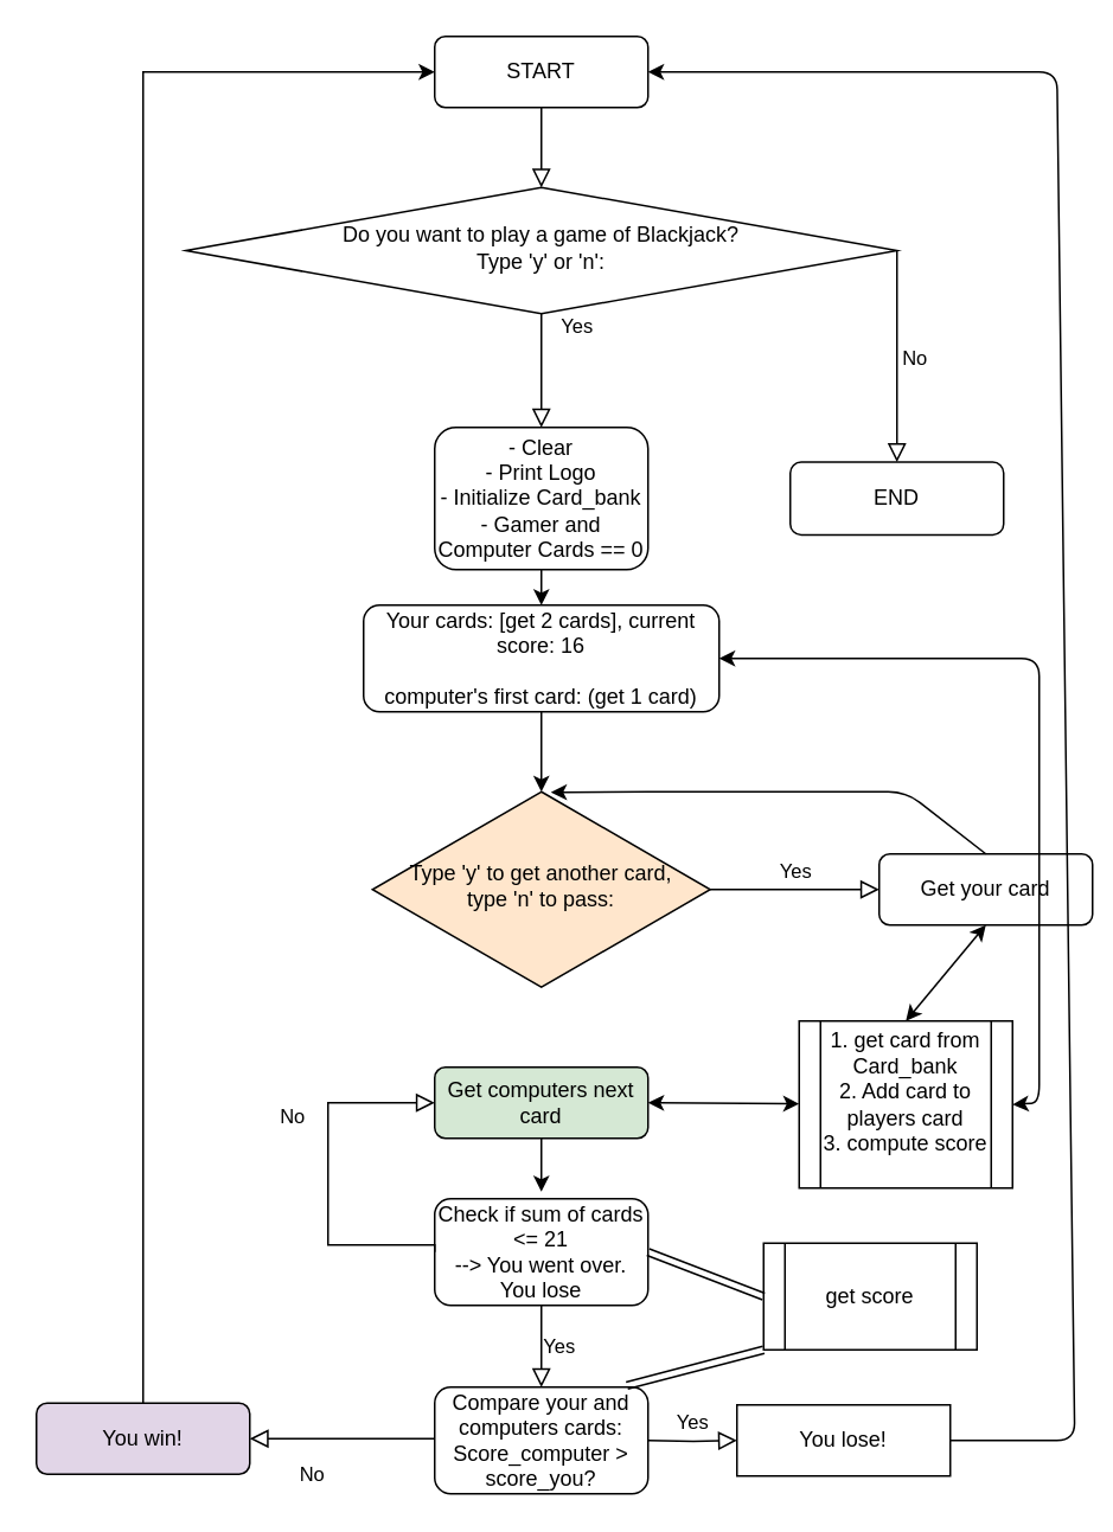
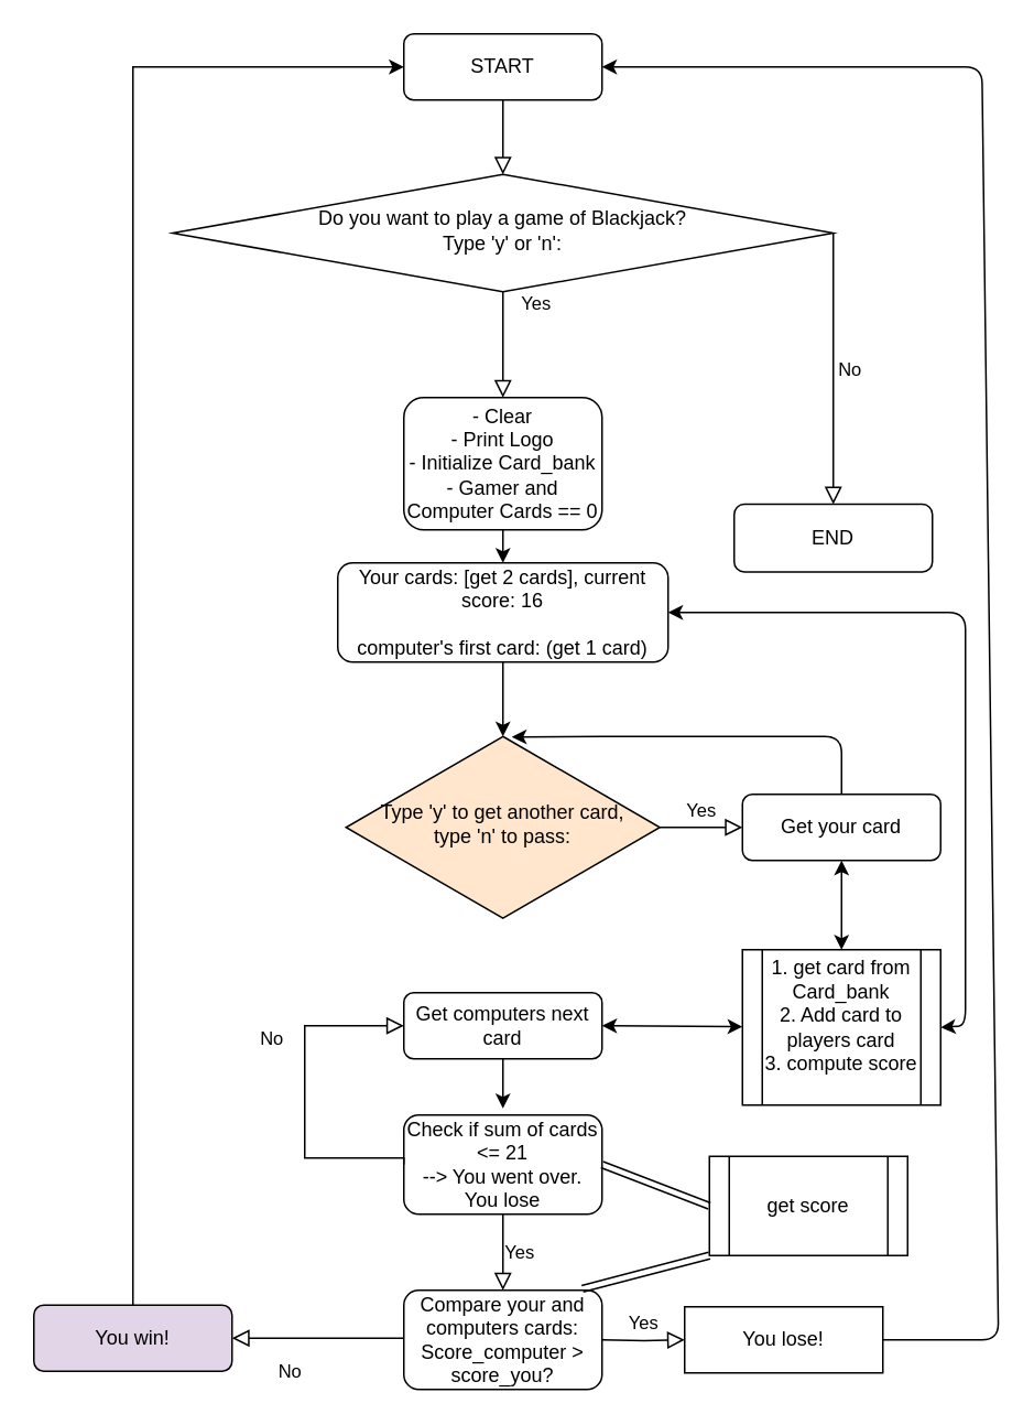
- <mxCell id="7" value="END" style="rounded=1;whiteSpace=wrap;html=1;fontSize=12;glass=0;strokeWidth=1;shadow=0;" parent="1" vertex="1"><mxGeometry x="444" y="259.5" width="120" height="41" as="geometry" /></mxCell>
+ <mxCell id="7" value="END" style="rounded=1;whiteSpace=wrap;html=1;fontSize=12;glass=0;strokeWidth=1;shadow=0;" parent="1" vertex="1"><mxGeometry x="444" y="304.5" width="120" height="41" as="geometry" /></mxCell>
- <mxCell id="11" value="Get your card" style="rounded=1;whiteSpace=wrap;html=1;fontSize=12;glass=0;strokeWidth=1;shadow=0;" parent="1" vertex="1"><mxGeometry x="494" y="480" width="120" height="40" as="geometry" /></mxCell>
+ <mxCell id="11" value="Get your card" style="rounded=1;whiteSpace=wrap;html=1;fontSize=12;glass=0;strokeWidth=1;shadow=0;" parent="1" vertex="1"><mxGeometry x="449" y="480" width="120" height="40" as="geometry" /></mxCell>
- <mxCell id="10" value="Get computers next card" style="rounded=1;whiteSpace=wrap;html=1;fontSize=12;glass=0;strokeWidth=1;shadow=0;fillColor=#d5e8d4;" parent="1" vertex="1"><mxGeometry x="244" y="600" width="120" height="40" as="geometry" /></mxCell>
+ <mxCell id="10" value="Get computers next card" style="rounded=1;whiteSpace=wrap;html=1;fontSize=12;glass=0;strokeWidth=1;shadow=0;" parent="1" vertex="1"><mxGeometry x="244" y="600" width="120" height="40" as="geometry" /></mxCell>
